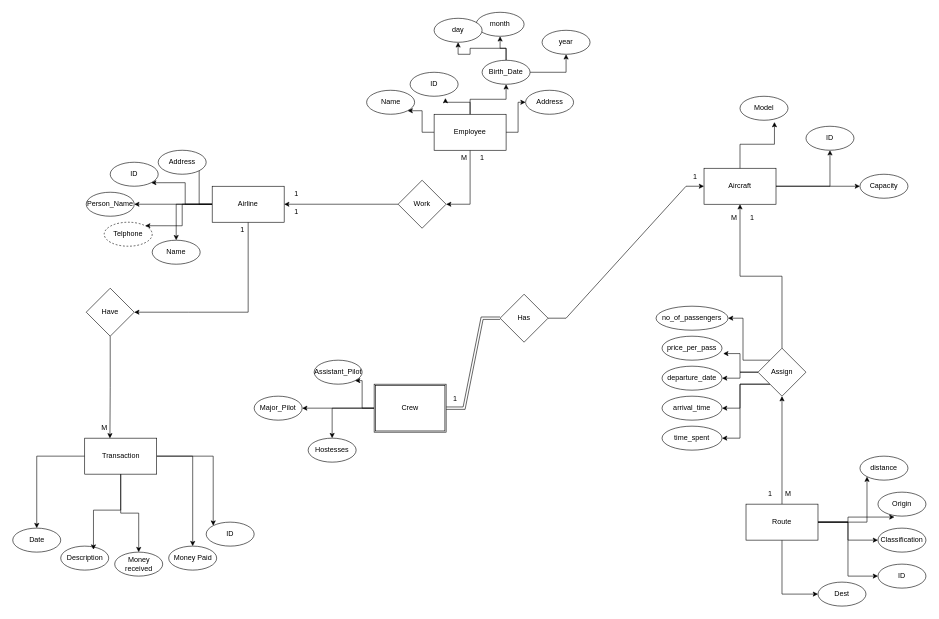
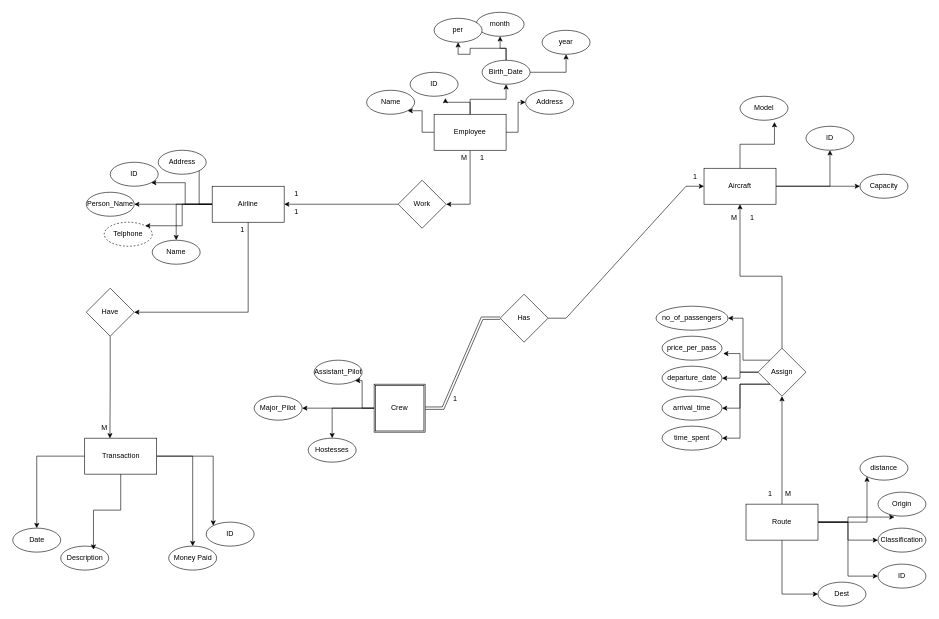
- <mxCell id="53" value="day" style="ellipse;whiteSpace=wrap;html=1;" vertex="1" parent="1"><mxGeometry x="723" y="30" width="80" height="40" as="geometry" /></mxCell>
+ <mxCell id="53" value="per" style="ellipse;whiteSpace=wrap;html=1;" vertex="1" parent="1"><mxGeometry x="723" y="30" width="80" height="40" as="geometry" /></mxCell>
- <mxCell id="66" value="Crew" style="shape=ext;double=1;rounded=0;whiteSpace=wrap;html=1;" vertex="1" parent="1"><mxGeometry x="623" y="640" width="120" height="80" as="geometry" /></mxCell>
+ <mxCell id="66" value="Crew" style="shape=ext;double=1;rounded=0;whiteSpace=wrap;html=1;" vertex="1" parent="1"><mxGeometry x="623" y="640" width="85" height="80" as="geometry" /></mxCell>
- <mxCell id="25" style="edgeStyle=orthogonalEdgeStyle;rounded=0;orthogonalLoop=1;jettySize=auto;html=1;" edge="1" parent="1" source="27" target="74"><mxGeometry relative="1" as="geometry" /></mxCell>
- <mxCell id="74" value="Money received" style="ellipse;whiteSpace=wrap;html=1;" vertex="1" parent="1"><mxGeometry x="190.5" y="920" width="80" height="40" as="geometry" /></mxCell>
